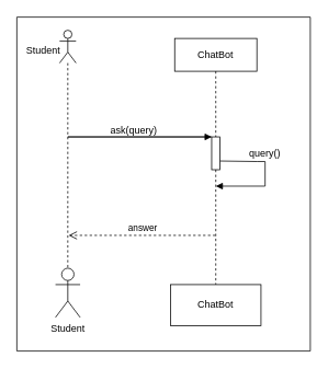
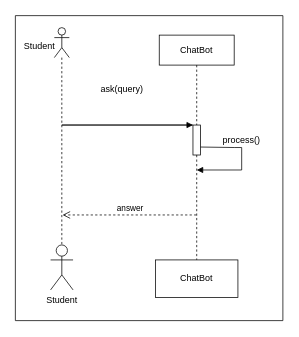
- <mxCell id="7" value="ask(query)" style="text;html=1;align=center;verticalAlign=middle;resizable=0;points=[];autosize=1;strokeColor=none;fillColor=none;" parent="1" vertex="1"><mxGeometry x="122" y="144" width="80" height="30" as="geometry" /></mxCell>
+ <mxCell id="7" value="ask(query)" style="text;html=1;align=center;verticalAlign=middle;resizable=0;points=[];autosize=1;strokeColor=none;fillColor=none;" parent="1" vertex="1"><mxGeometry x="122" y="104" width="80" height="30" as="geometry" /></mxCell>
- <mxCell id="9" value="&amp;nbsp; &amp;nbsp; &amp;nbsp; &amp;nbsp; &amp;nbsp; &amp;nbsp; &amp;nbsp; query()" style="text;html=1;align=center;verticalAlign=middle;resizable=0;points=[];autosize=1;strokeColor=none;fillColor=none;" parent="1" vertex="1"><mxGeometry x="240" y="173" width="115" height="26" as="geometry" /></mxCell>
+ <mxCell id="9" value="&amp;nbsp; &amp;nbsp; &amp;nbsp; &amp;nbsp; &amp;nbsp; &amp;nbsp; &amp;nbsp; process()" style="text;html=1;align=center;verticalAlign=middle;resizable=0;points=[];autosize=1;strokeColor=none;fillColor=none;" parent="1" vertex="1"><mxGeometry x="240" y="173" width="115" height="26" as="geometry" /></mxCell>
